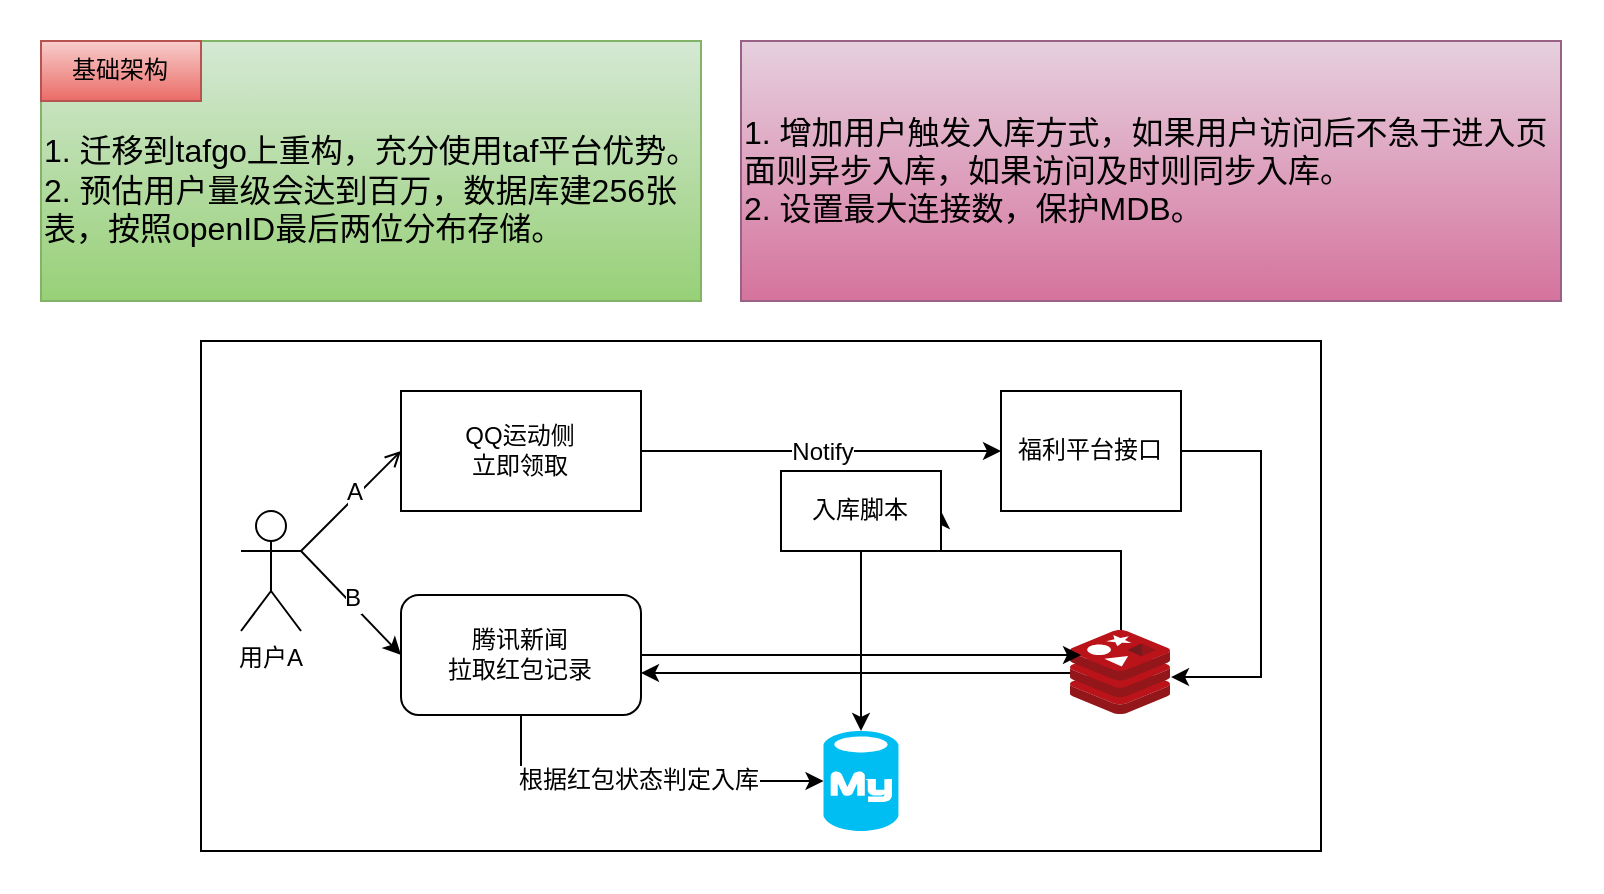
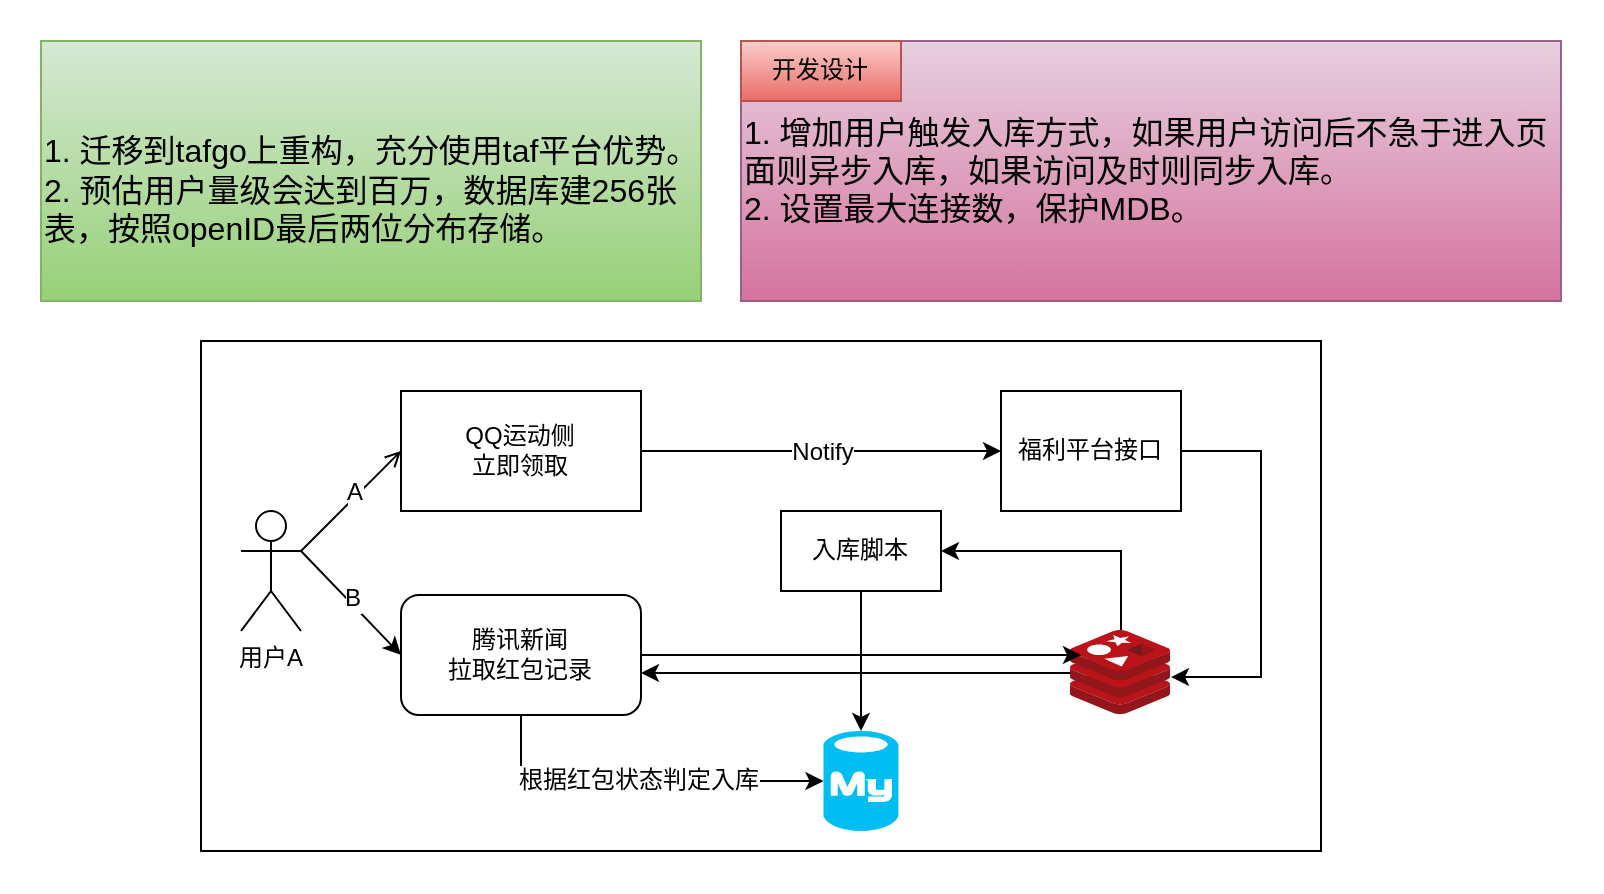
- <mxCell id="4" value="&lt;span style=&quot;white-space: normal&quot;&gt;基础架构&lt;/span&gt;" style="rounded=0;whiteSpace=wrap;html=1;gradientColor=#ea6b66;fillColor=#f8cecc;strokeColor=#b85450;" vertex="1" parent="1"><mxGeometry x="20" y="20" width="80" height="30" as="geometry" /></mxCell>
+ <mxCell id="26" value="开发设计" style="rounded=0;whiteSpace=wrap;html=1;gradientColor=#ea6b66;fillColor=#f8cecc;strokeColor=#b85450;" vertex="1" parent="1"><mxGeometry x="370" y="20" width="80" height="30" as="geometry" /></mxCell>
- <mxCell id="17" value="入库脚本" style="rounded=0;whiteSpace=wrap;html=1;" vertex="1" parent="1"><mxGeometry x="390" y="235" width="80" height="40" as="geometry" /></mxCell>
+ <mxCell id="17" value="入库脚本" style="rounded=0;whiteSpace=wrap;html=1;" vertex="1" parent="1"><mxGeometry x="390" y="255" width="80" height="40" as="geometry" /></mxCell>
